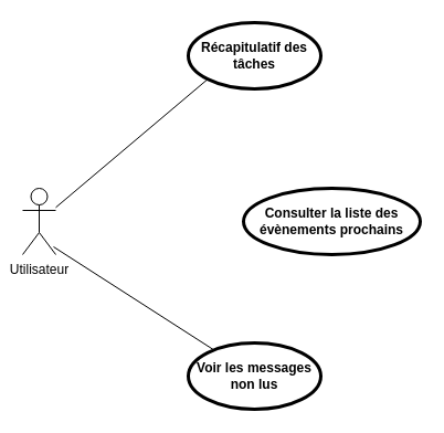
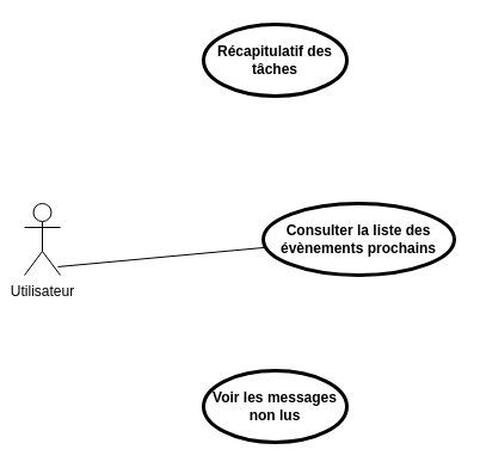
- <mxCell id="6" value="" style="edgeStyle=none;html=1;endArrow=none;verticalAlign=bottom;rounded=0;entryX=0;entryY=1;entryDx=0;entryDy=0;" edge="1" parent="1" source="2" target="5"><mxGeometry width="160" relative="1" as="geometry"><mxPoint x="220" y="220" as="sourcePoint" /><mxPoint x="380" y="220" as="targetPoint" /></mxGeometry></mxCell>
- <mxCell id="7" value="" style="edgeStyle=none;html=1;endArrow=none;verticalAlign=bottom;rounded=0;exitX=0.933;exitY=0.883;exitDx=0;exitDy=0;exitPerimeter=0;" edge="1" parent="1" source="2" target="4"><mxGeometry width="160" relative="1" as="geometry"><mxPoint x="220" y="220" as="sourcePoint" /><mxPoint x="380" y="220" as="targetPoint" /></mxGeometry></mxCell>
+ <mxCell id="7" value="" style="edgeStyle=none;html=1;endArrow=none;verticalAlign=bottom;rounded=0;exitX=0.933;exitY=0.883;exitDx=0;exitDy=0;exitPerimeter=0;" edge="1" parent="1" source="2" target="3"><mxGeometry width="160" relative="1" as="geometry"><mxPoint x="220" y="220" as="sourcePoint" /><mxPoint x="380" y="220" as="targetPoint" /></mxGeometry></mxCell>
